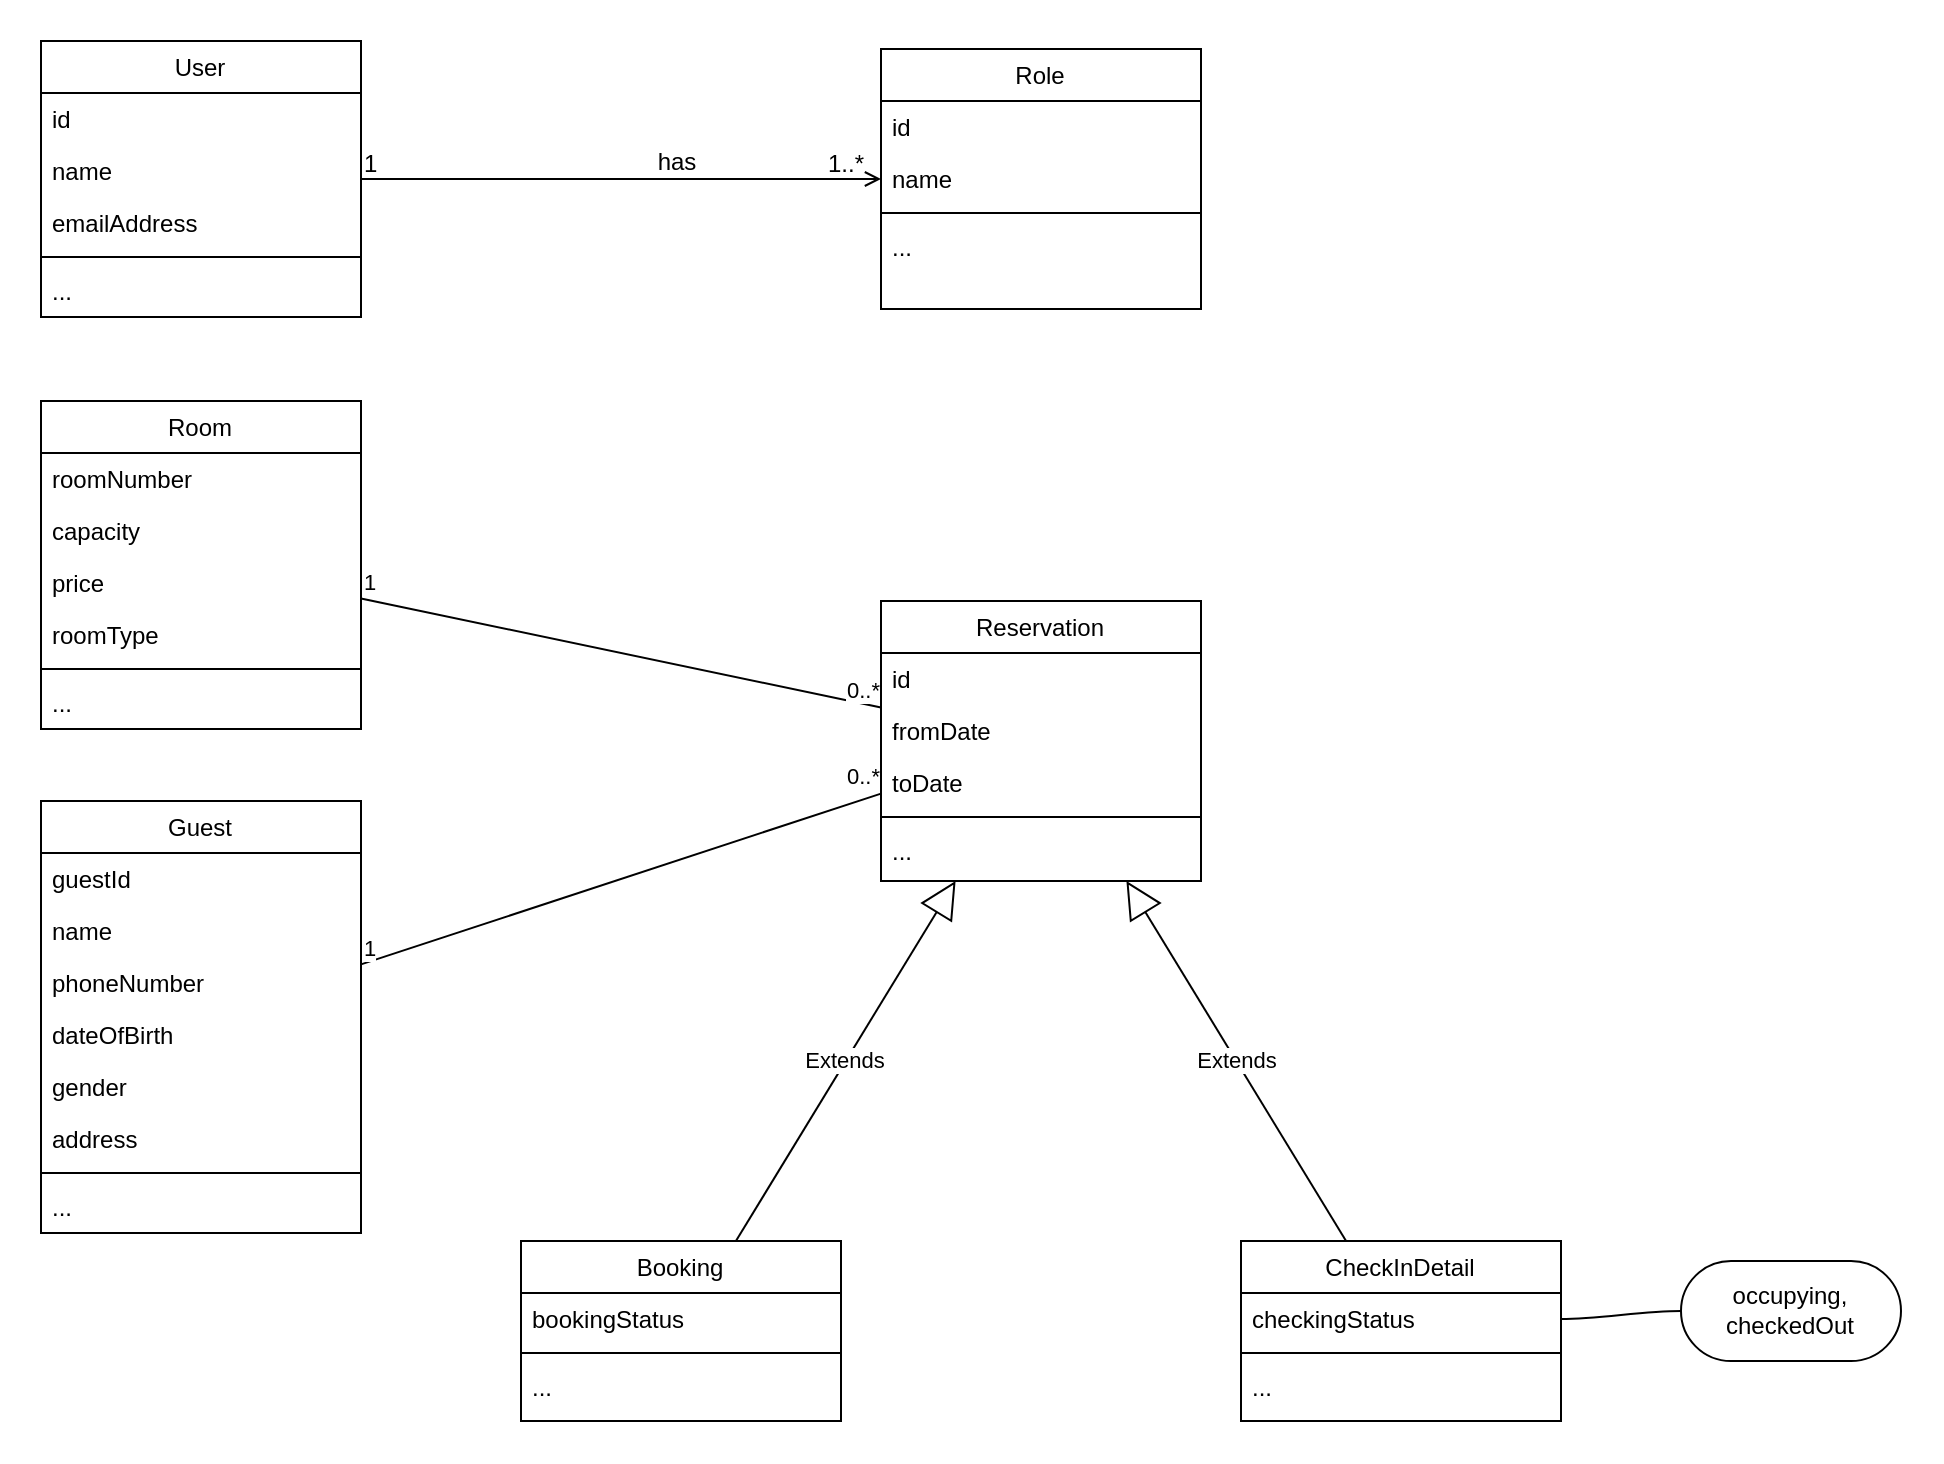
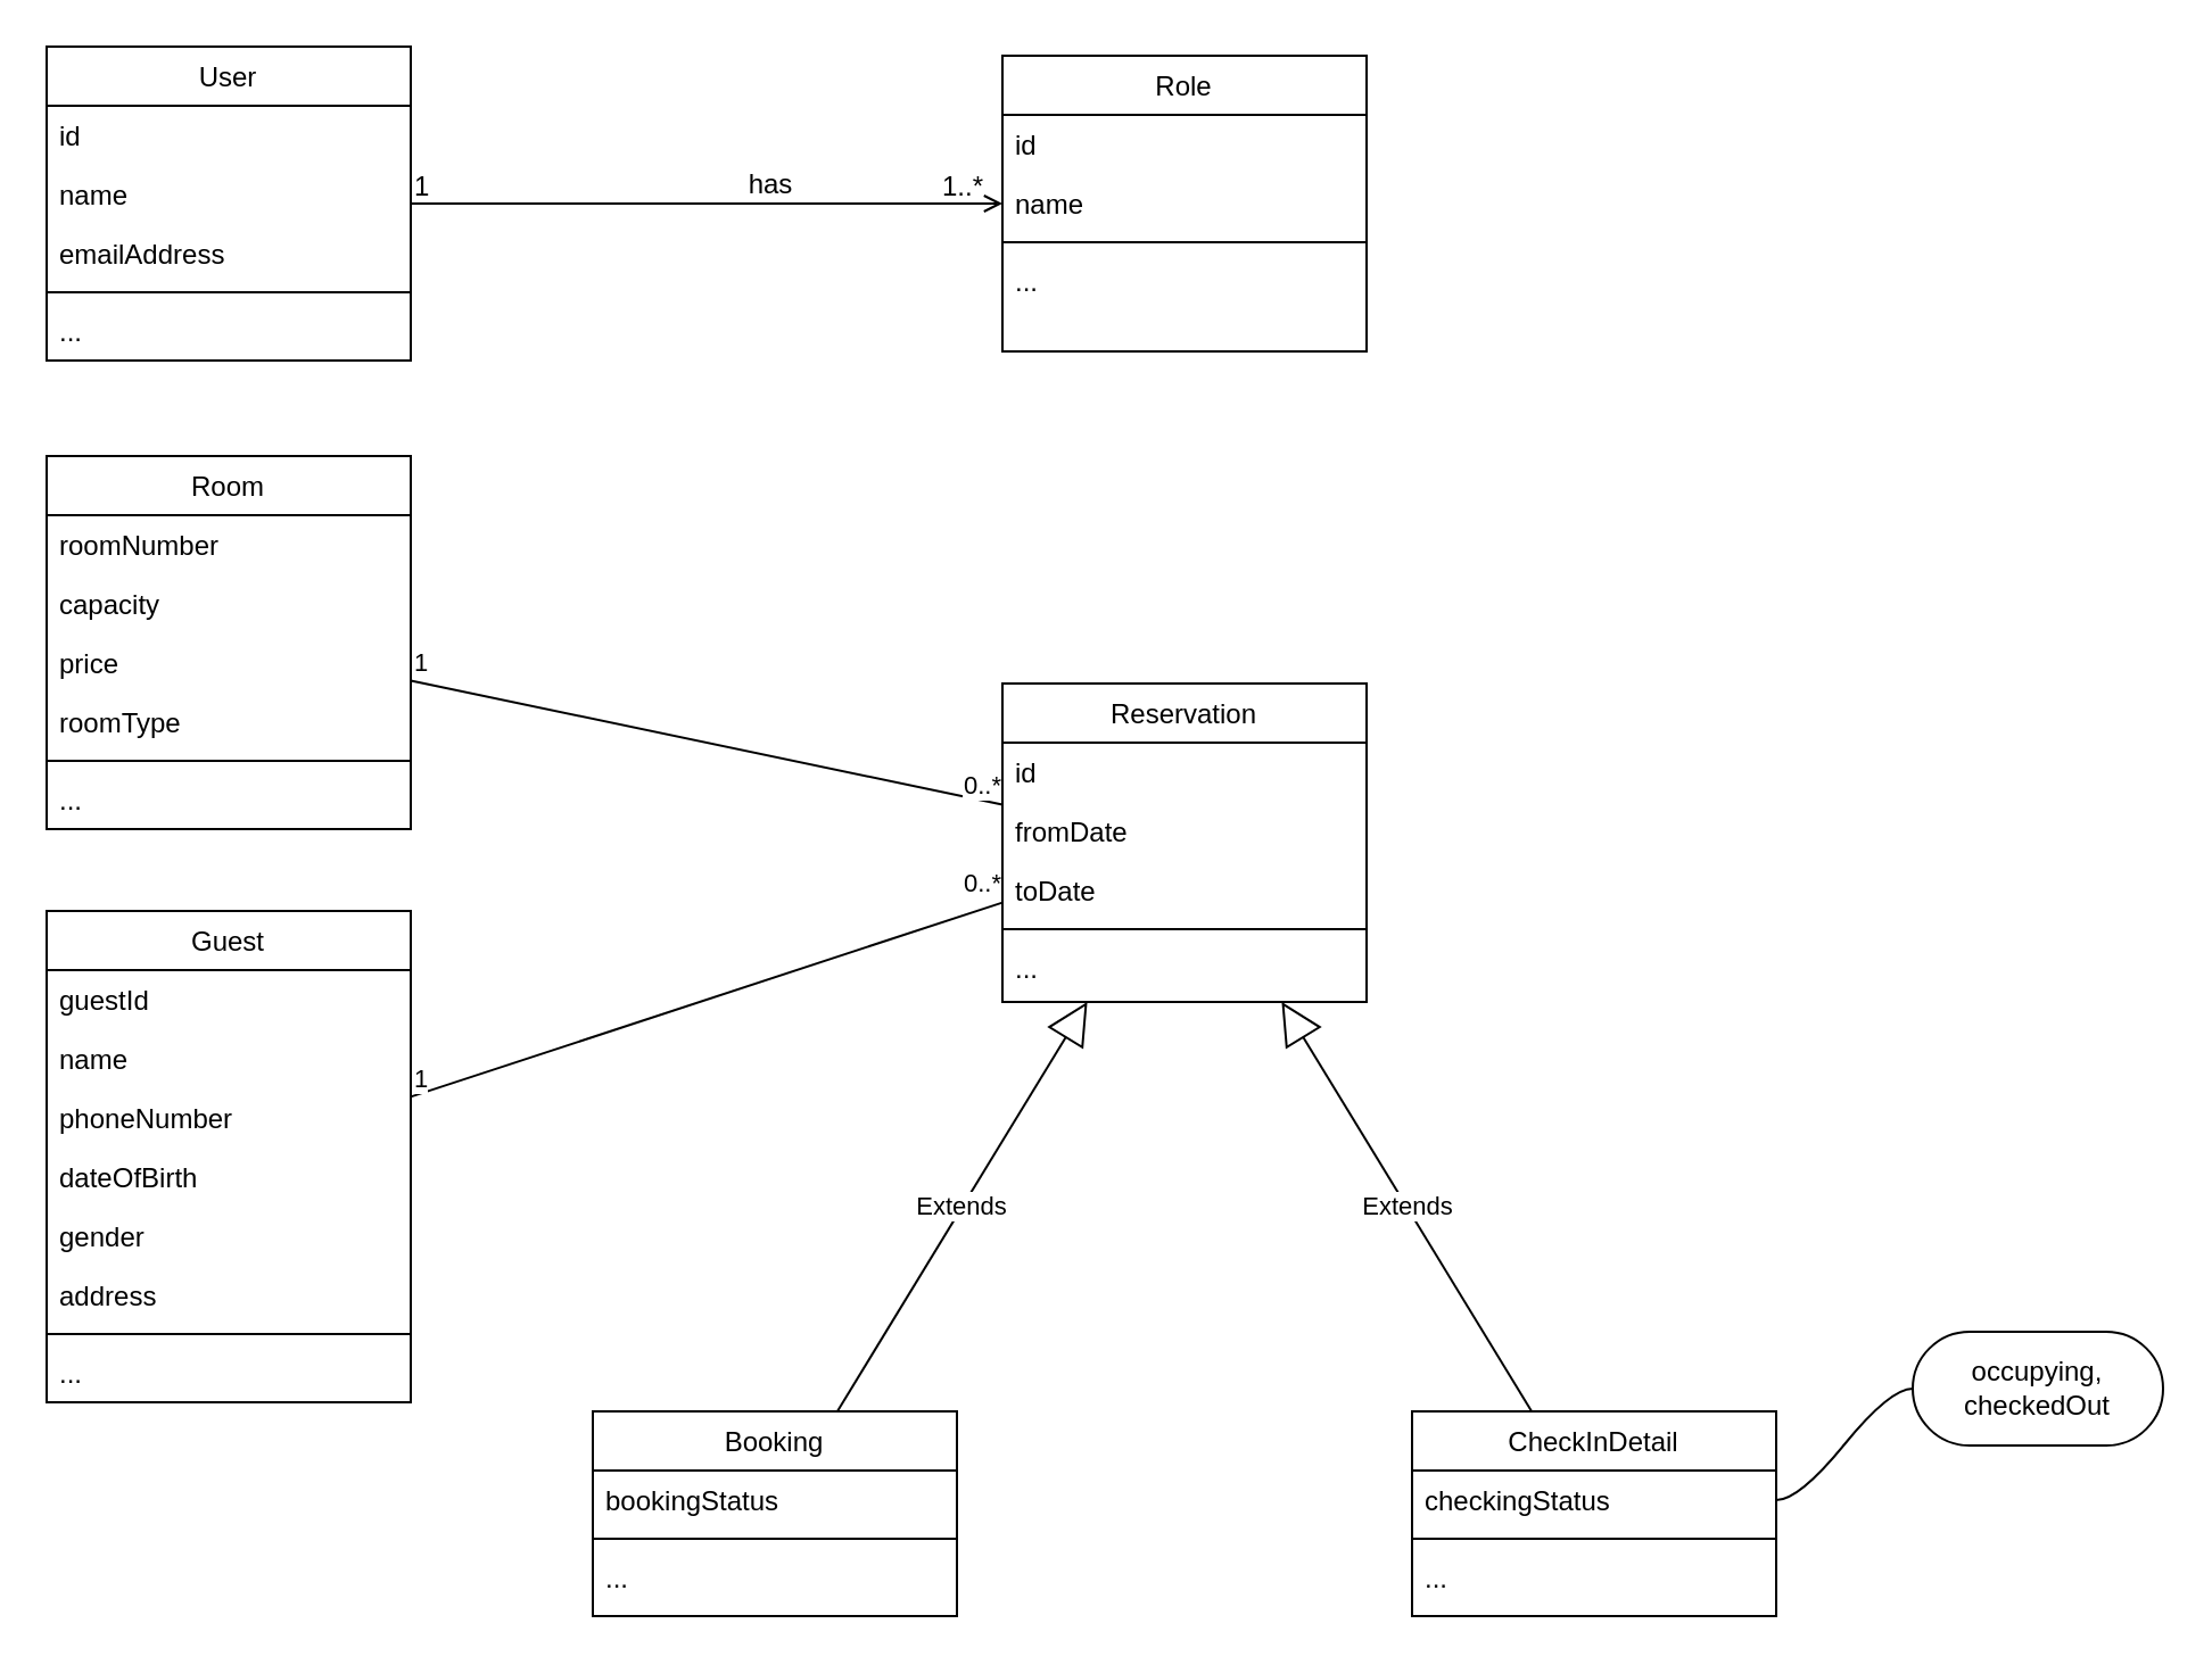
- <mxCell id="42" value="occupying,&lt;div&gt;checkedOut&lt;/div&gt;" style="whiteSpace=wrap;html=1;rounded=1;arcSize=50;align=center;verticalAlign=middle;strokeWidth=1;autosize=1;spacing=4;treeFolding=1;treeMoving=1;newEdgeStyle={&quot;edgeStyle&quot;:&quot;entityRelationEdgeStyle&quot;,&quot;startArrow&quot;:&quot;none&quot;,&quot;endArrow&quot;:&quot;none&quot;,&quot;segment&quot;:10,&quot;curved&quot;:1,&quot;sourcePerimeterSpacing&quot;:0,&quot;targetPerimeterSpacing&quot;:0};" vertex="1" parent="1"><mxGeometry x="840" y="630" width="110" height="50" as="geometry" /></mxCell>
+ <mxCell id="42" value="occupying,&lt;div&gt;checkedOut&lt;/div&gt;" style="whiteSpace=wrap;html=1;rounded=1;arcSize=50;align=center;verticalAlign=middle;strokeWidth=1;autosize=1;spacing=4;treeFolding=1;treeMoving=1;newEdgeStyle={&quot;edgeStyle&quot;:&quot;entityRelationEdgeStyle&quot;,&quot;startArrow&quot;:&quot;none&quot;,&quot;endArrow&quot;:&quot;none&quot;,&quot;segment&quot;:10,&quot;curved&quot;:1,&quot;sourcePerimeterSpacing&quot;:0,&quot;targetPerimeterSpacing&quot;:0};" vertex="1" parent="1"><mxGeometry x="840" y="585" width="110" height="50" as="geometry" /></mxCell>
